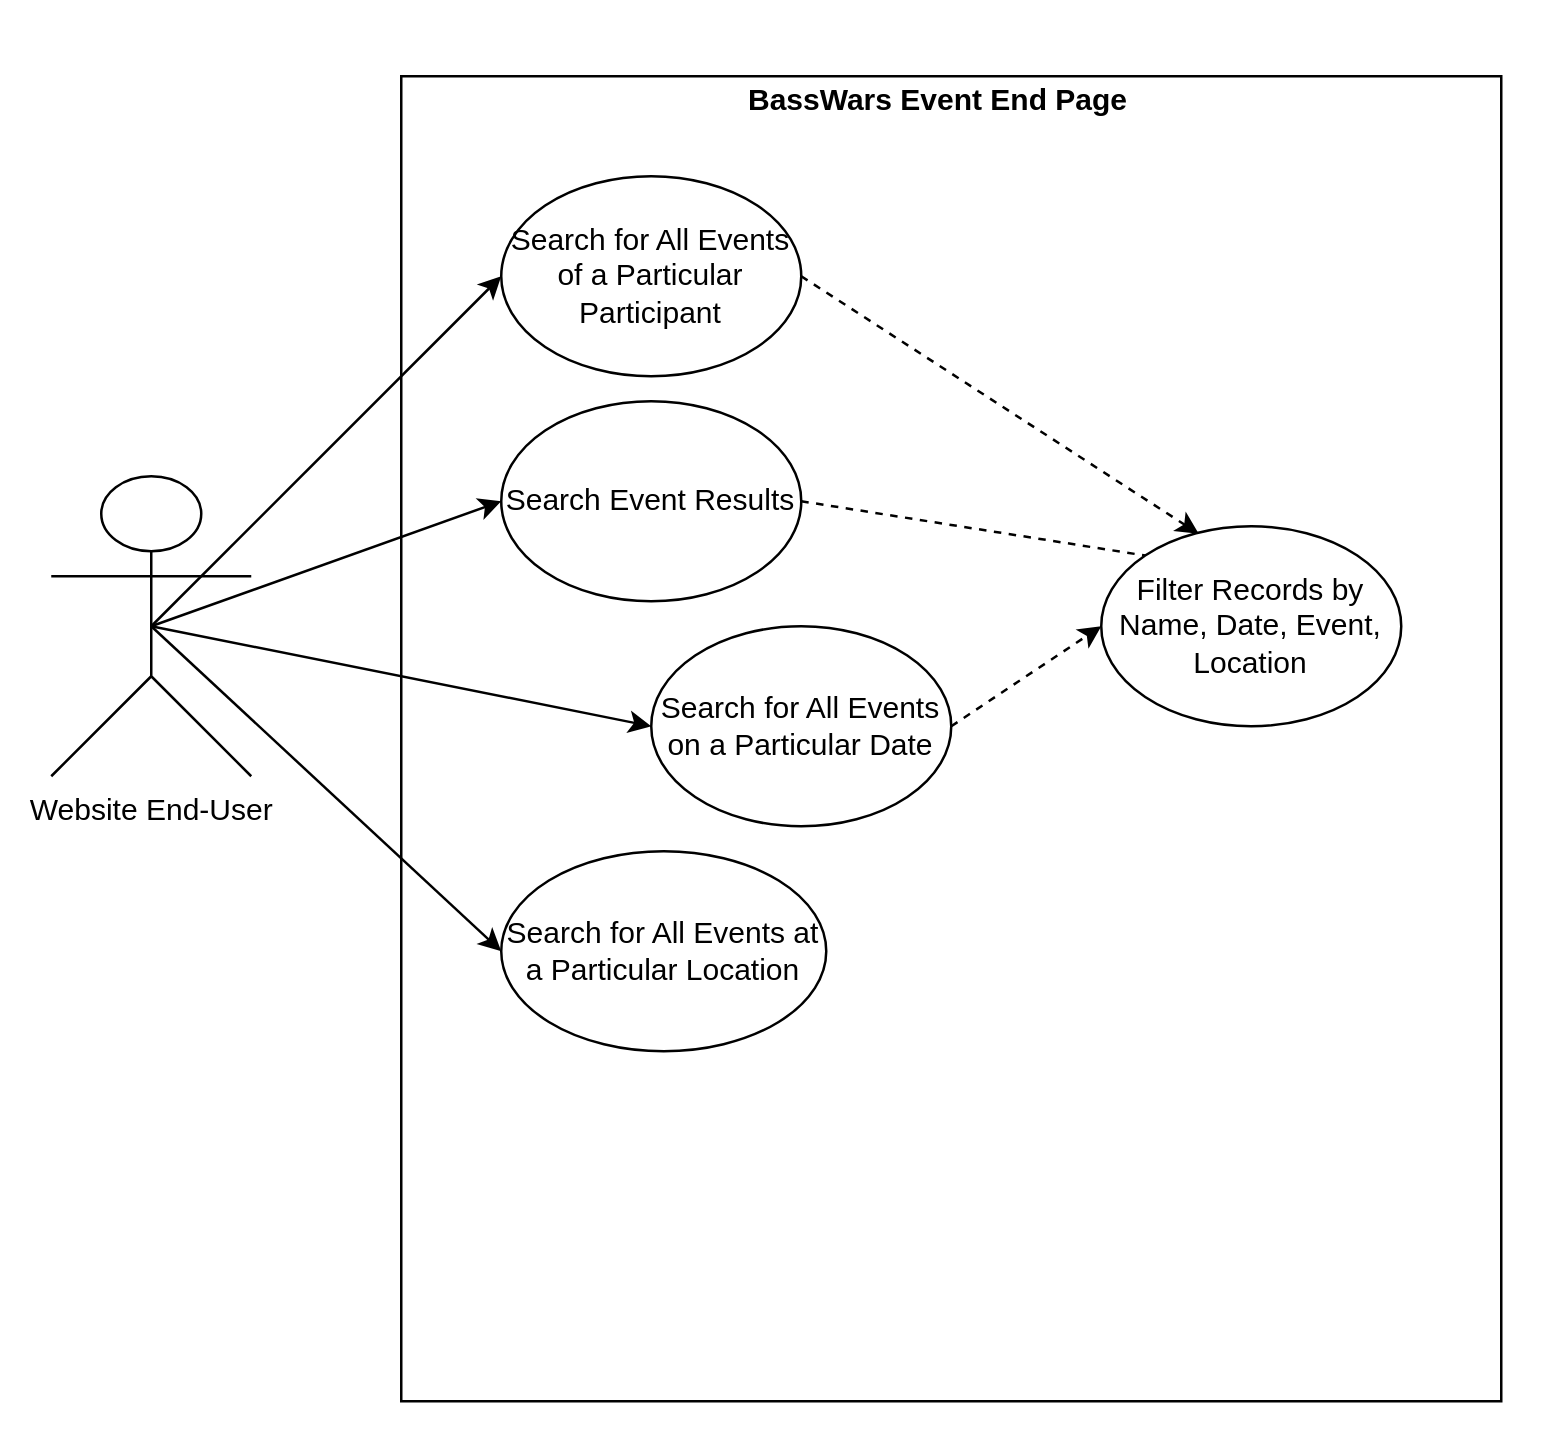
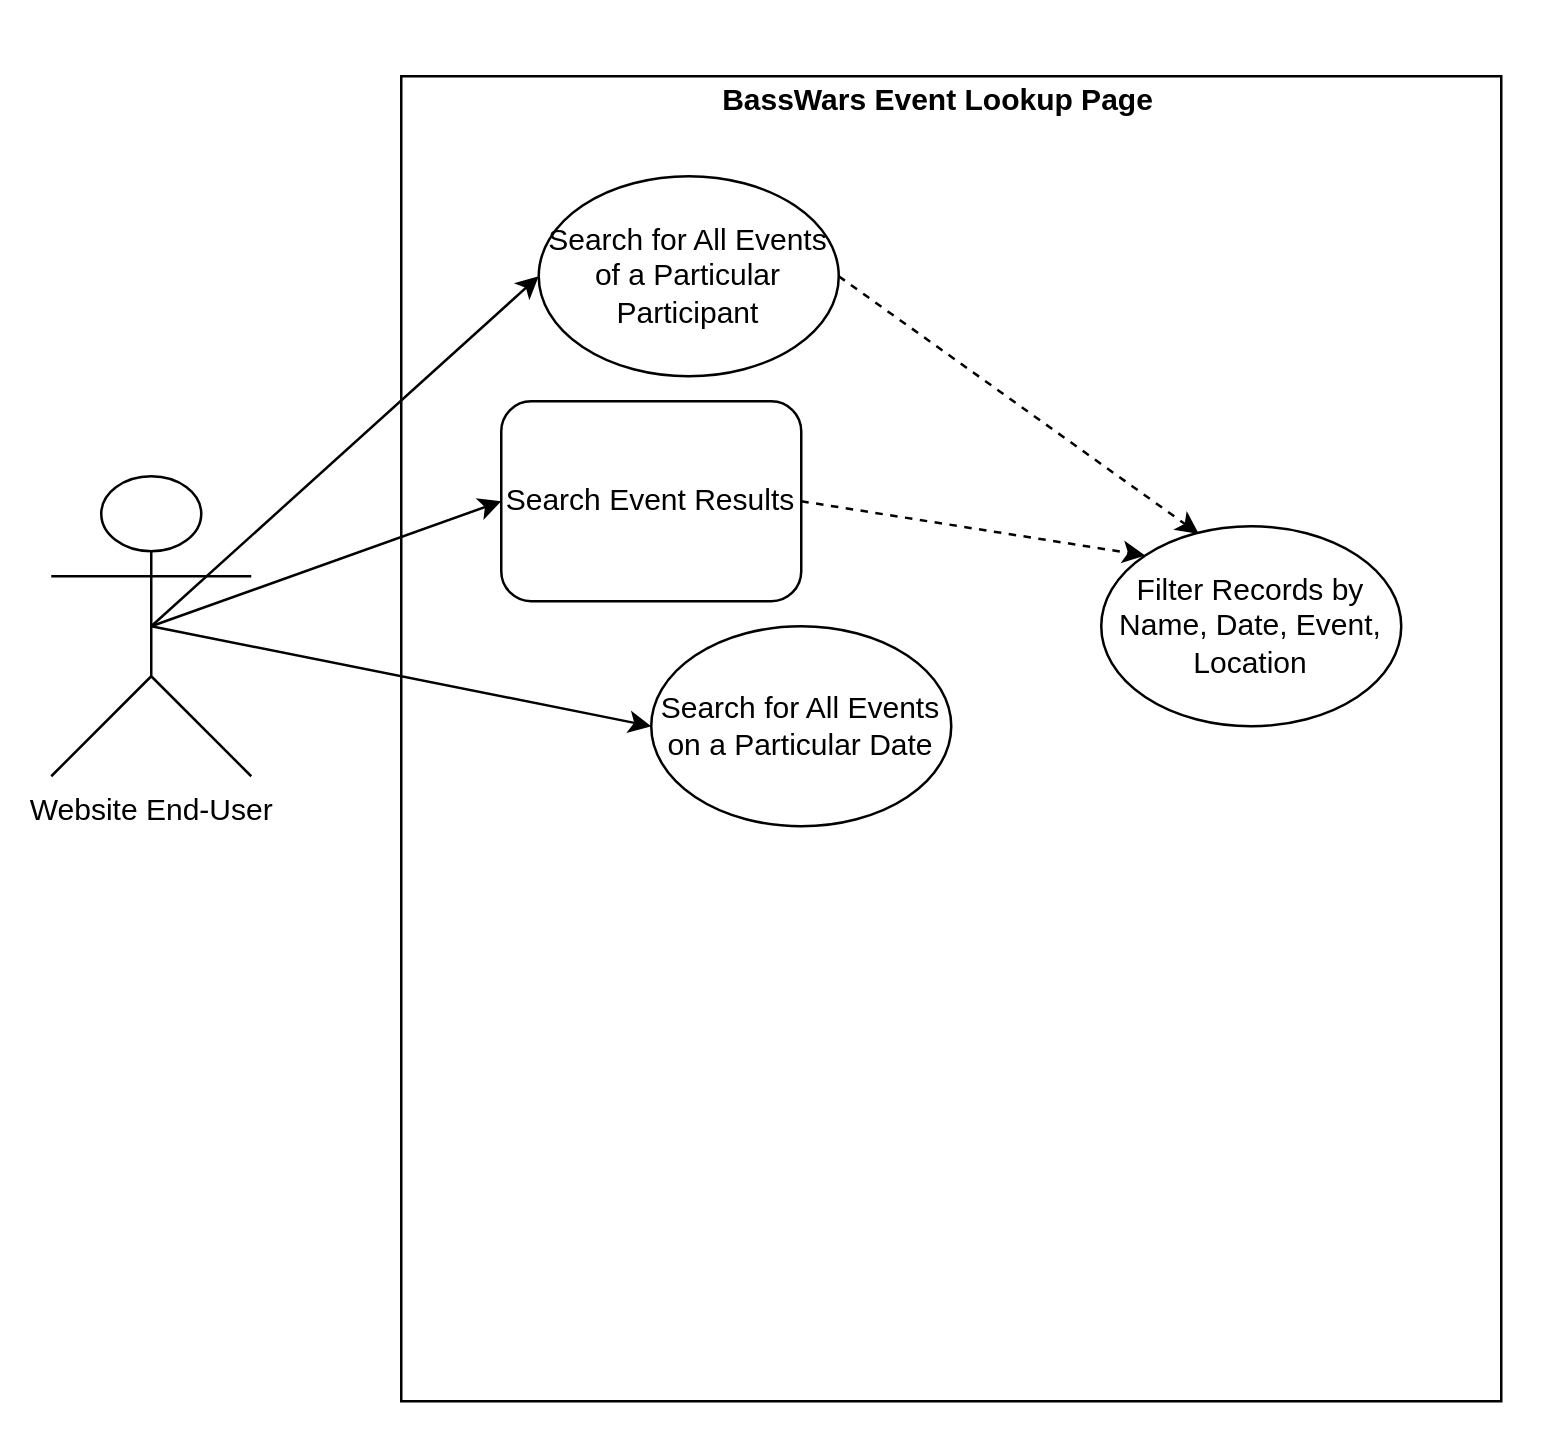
- <mxCell id="16" value="BassWars Event End Page" style="text;html=1;strokeColor=none;fillColor=none;align=center;verticalAlign=middle;whiteSpace=wrap;rounded=0;fontStyle=1" parent="1" vertex="1"><mxGeometry x="270" y="20" width="210" height="40" as="geometry" /></mxCell>
+ <mxCell id="16" value="BassWars Event Lookup Page" style="text;html=1;strokeColor=none;fillColor=none;align=center;verticalAlign=middle;whiteSpace=wrap;rounded=0;fontStyle=1" parent="1" vertex="1"><mxGeometry x="270" y="20" width="210" height="40" as="geometry" /></mxCell>
- <mxCell id="7" value="Search for All Events of a Particular Participant" style="ellipse;whiteSpace=wrap;html=1;" parent="1" vertex="1"><mxGeometry x="200" y="70" width="120" height="80" as="geometry" /></mxCell>
+ <mxCell id="7" value="Search for All Events of a Particular Participant" style="ellipse;whiteSpace=wrap;html=1;" parent="1" vertex="1"><mxGeometry x="215" y="70" width="120" height="80" as="geometry" /></mxCell>
- <mxCell id="4" value="Search Event Results" style="ellipse;whiteSpace=wrap;html=1;" parent="1" vertex="1"><mxGeometry x="200" y="160" width="120" height="80" as="geometry" /></mxCell>
+ <mxCell id="4" value="Search Event Results" style="whiteSpace=wrap;html=1;rounded=1;" parent="1" vertex="1"><mxGeometry x="200" y="160" width="120" height="80" as="geometry" /></mxCell>
- <mxCell id="13" value="" style="endArrow=none;html=1;entryX=0;entryY=0;entryDx=0;entryDy=0;dashed=1;exitX=1;exitY=0.5;exitDx=0;exitDy=0;" parent="1" source="4" target="5" edge="1"><mxGeometry width="50" height="50" relative="1" as="geometry"><mxPoint x="245" y="139" as="sourcePoint" /><mxPoint x="290" y="110" as="targetPoint" /></mxGeometry></mxCell>
+ <mxCell id="13" value="" style="endArrow=classic;html=1;entryX=0;entryY=0;entryDx=0;entryDy=0;dashed=1;exitX=1;exitY=0.5;exitDx=0;exitDy=0;" parent="1" source="4" target="5" edge="1"><mxGeometry width="50" height="50" relative="1" as="geometry"><mxPoint x="245" y="139" as="sourcePoint" /><mxPoint x="290" y="110" as="targetPoint" /></mxGeometry></mxCell>
- <mxCell id="15" value="" style="endArrow=classic;html=1;dashed=1;entryX=0;entryY=0.5;entryDx=0;entryDy=0;exitX=1;exitY=0.5;exitDx=0;exitDy=0;" parent="1" source="6" target="5" edge="1"><mxGeometry width="50" height="50" relative="1" as="geometry"><mxPoint x="500" y="170" as="sourcePoint" /><mxPoint x="550" y="120" as="targetPoint" /></mxGeometry></mxCell>
- <mxCell id="12" value="" style="endArrow=classic;html=1;entryX=0;entryY=0.5;entryDx=0;entryDy=0;exitX=0.5;exitY=0.5;exitDx=0;exitDy=0;exitPerimeter=0;" parent="1" target="8" edge="1" source="3"><mxGeometry width="50" height="50" relative="1" as="geometry"><mxPoint y="250" as="sourcePoint" x="10" /><mxPoint x="600" y="-90" as="targetPoint" /></mxGeometry></mxCell>
- <mxCell id="8" value="Search for All Events at a Particular Location" style="ellipse;whiteSpace=wrap;html=1;" parent="1" vertex="1"><mxGeometry x="200" y="340" width="130" height="80" as="geometry" /></mxCell>
